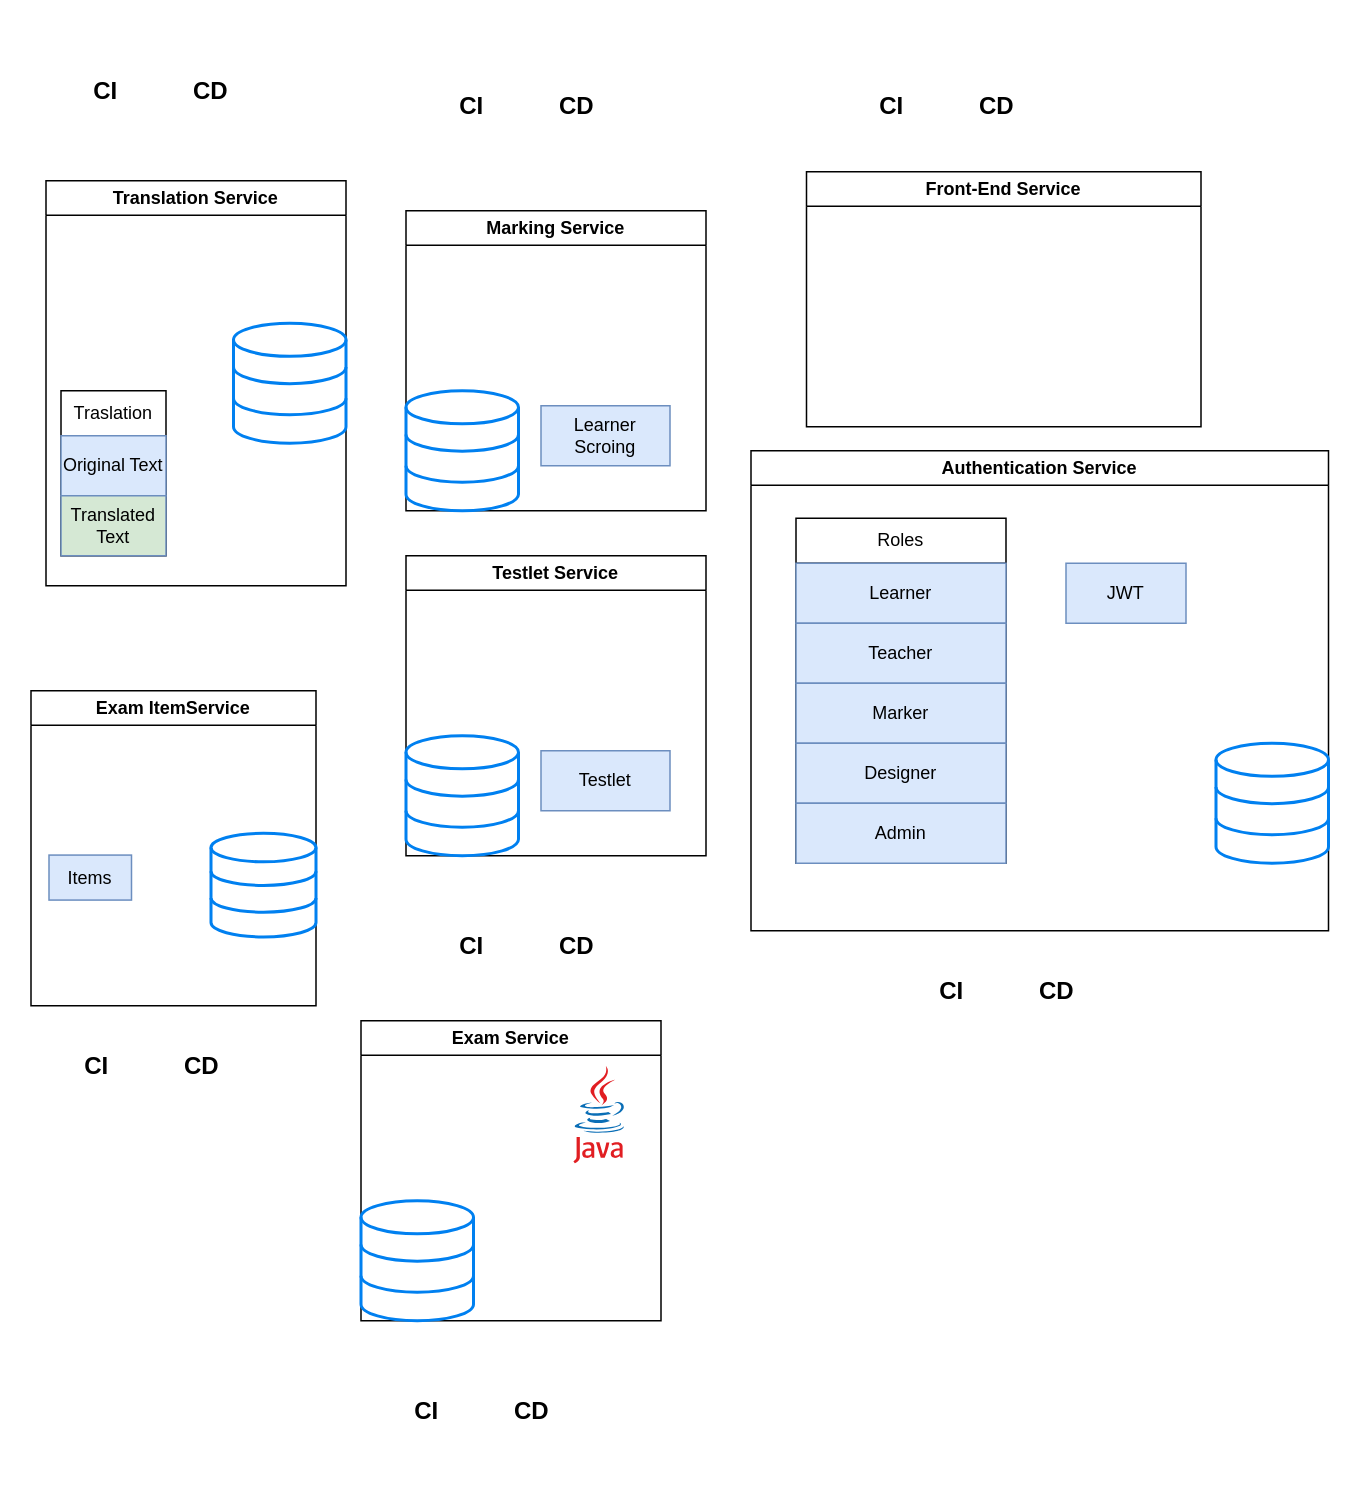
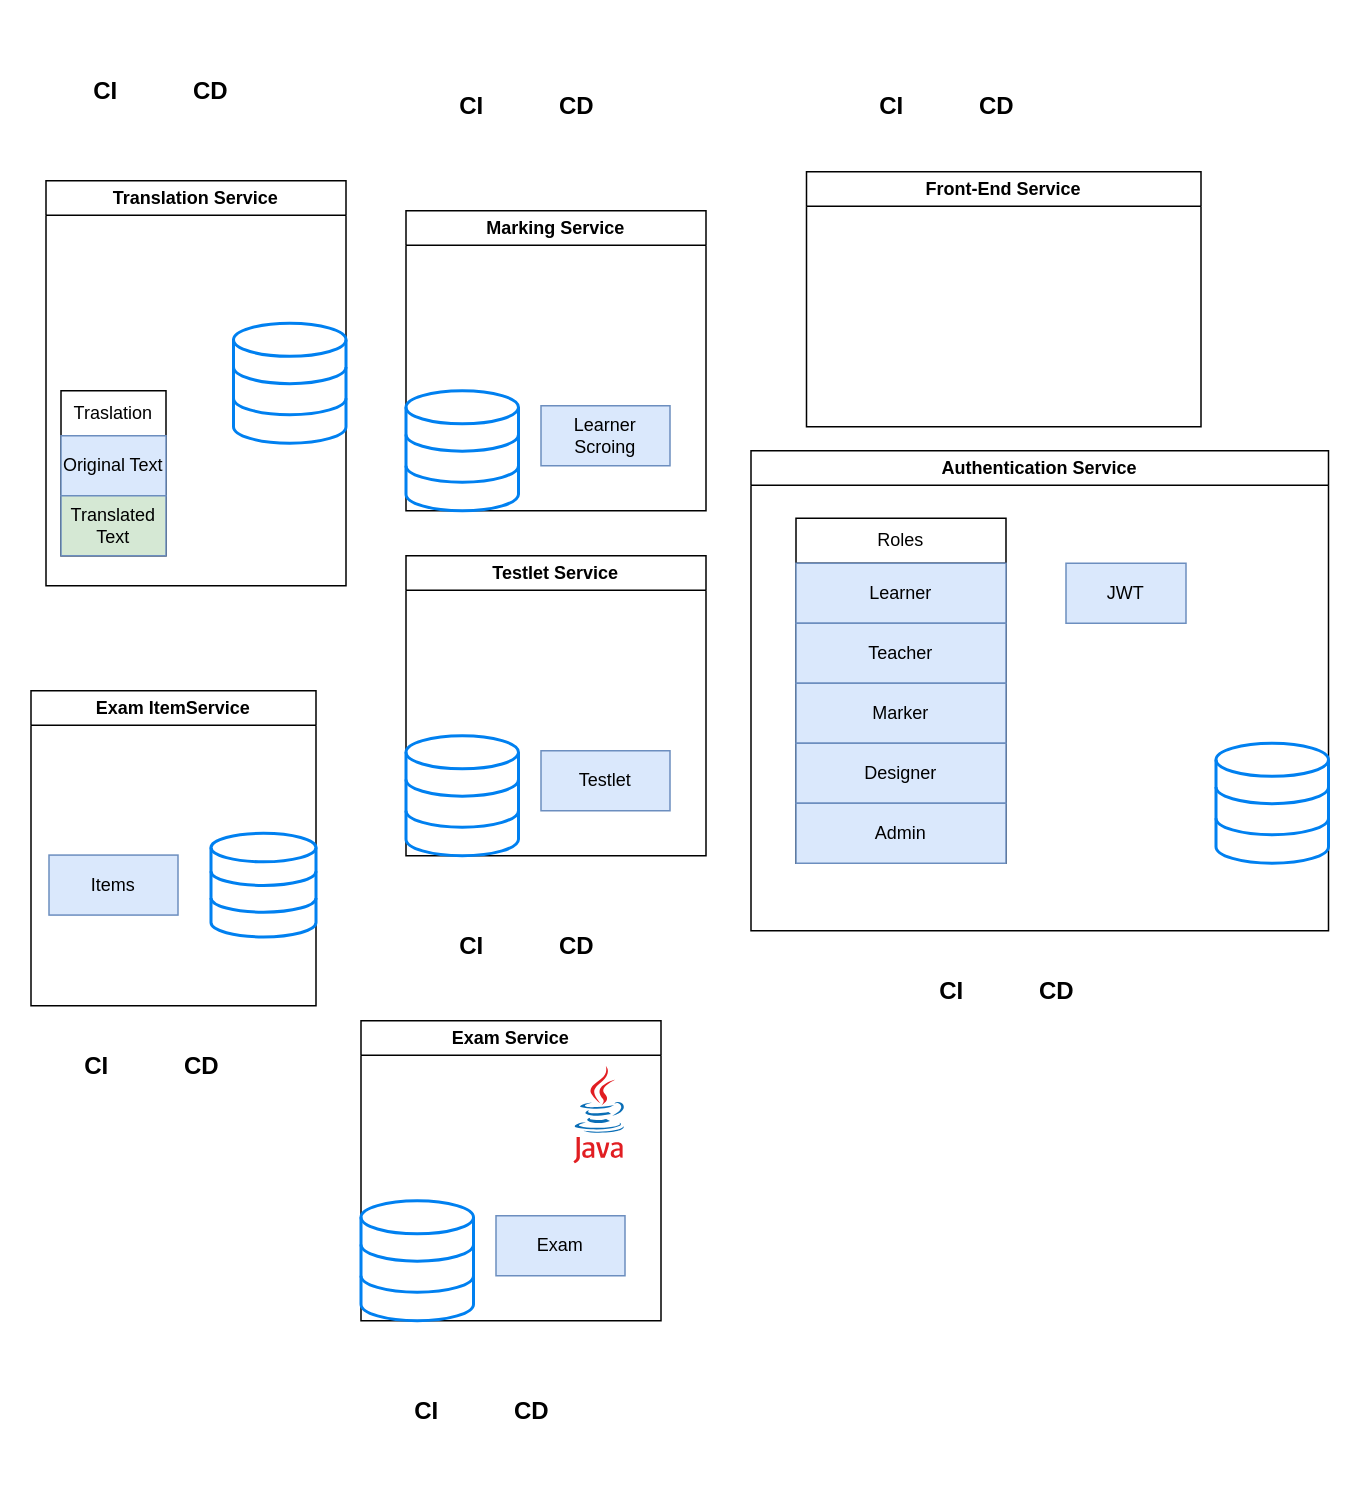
- <mxCell id="5" value="Items" style="whiteSpace=wrap;html=1;fillColor=#dae8fc;strokeColor=#6c8ebf;" parent="2" vertex="1"><mxGeometry x="12" y="109.55" width="55" height="30" as="geometry" /></mxCell>
+ <mxCell id="5" value="Items" style="whiteSpace=wrap;html=1;fillColor=#dae8fc;strokeColor=#6c8ebf;" parent="2" vertex="1"><mxGeometry x="12" y="109.55" width="86" height="40" as="geometry" /></mxCell>
+ <mxCell id="67" value="Exam" style="whiteSpace=wrap;html=1;fillColor=#dae8fc;strokeColor=#6c8ebf;" vertex="1" parent="65"><mxGeometry x="90" y="130" width="86" height="40" as="geometry" /></mxCell>
